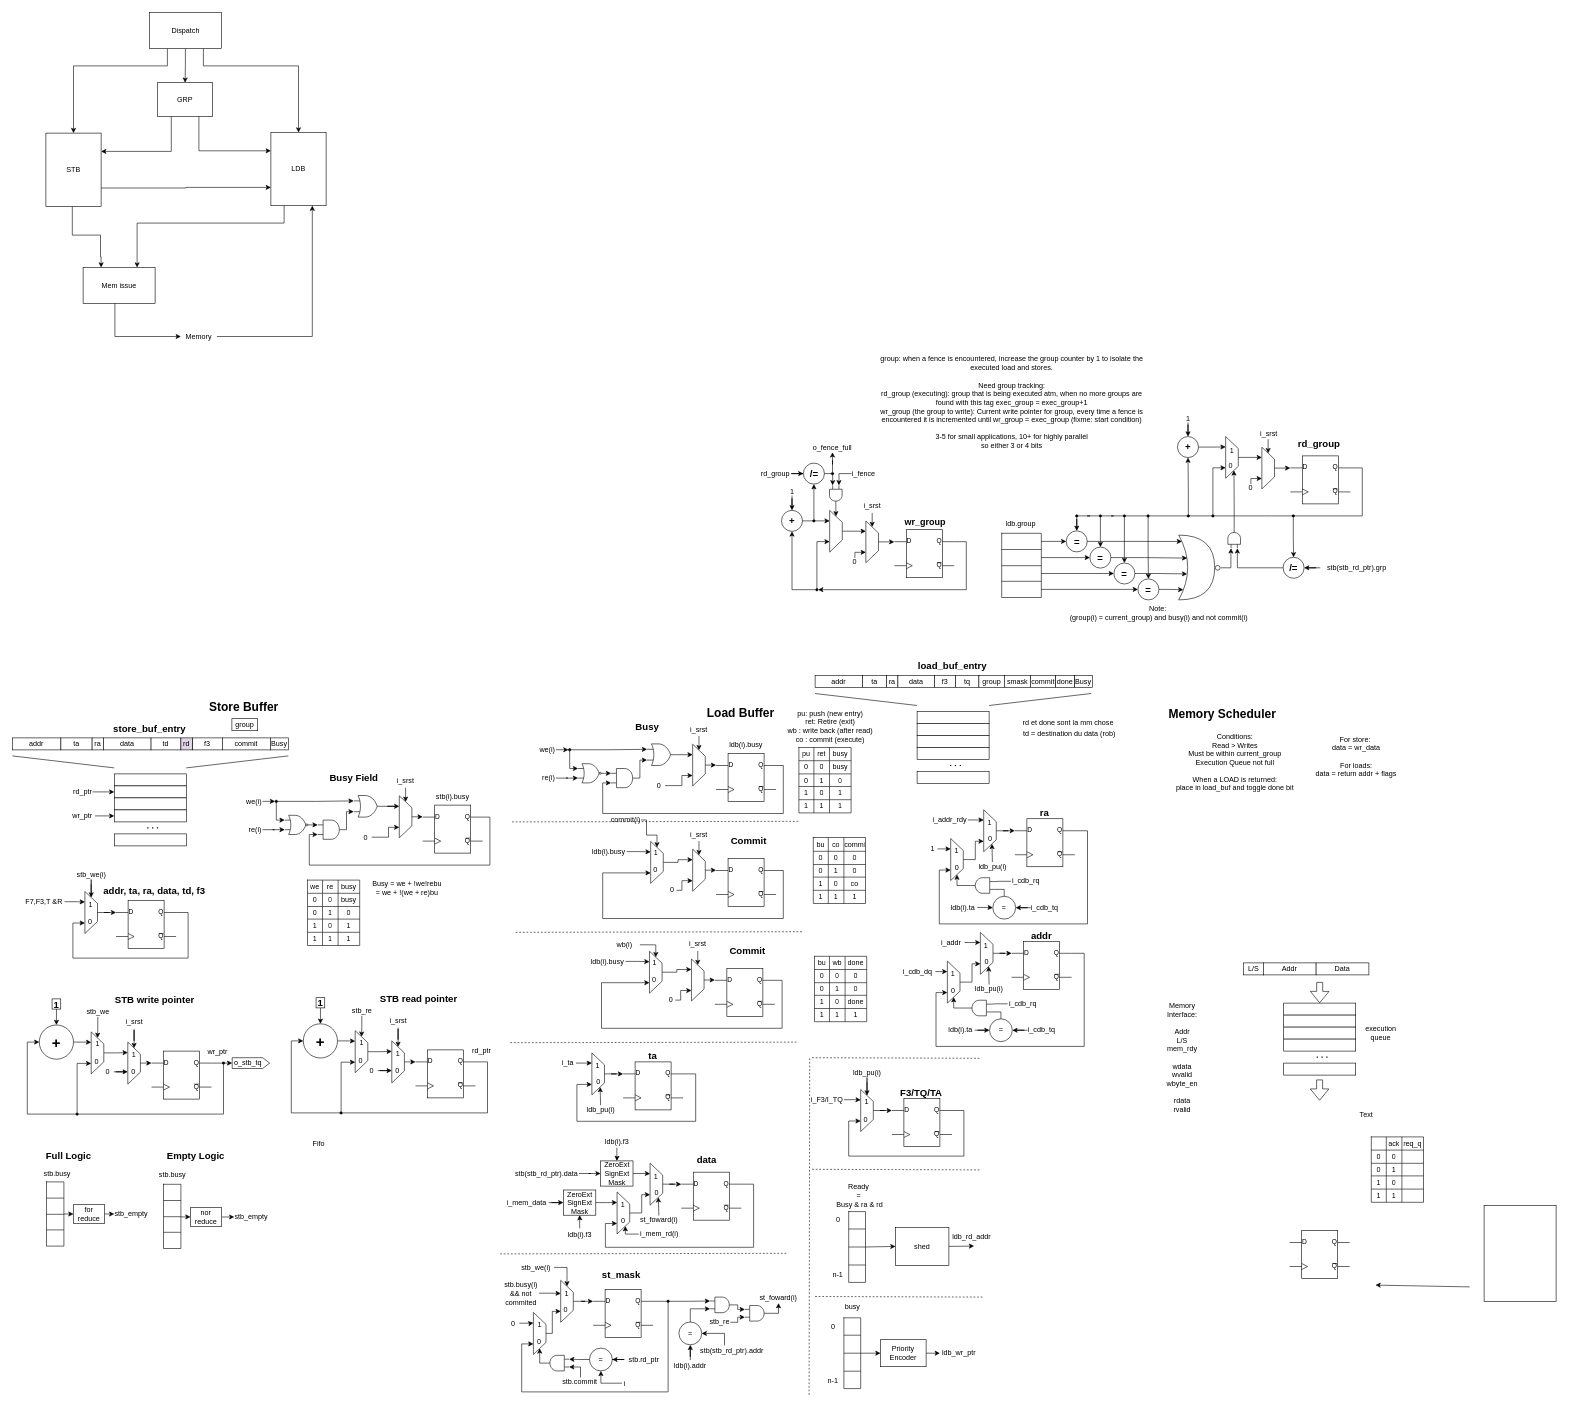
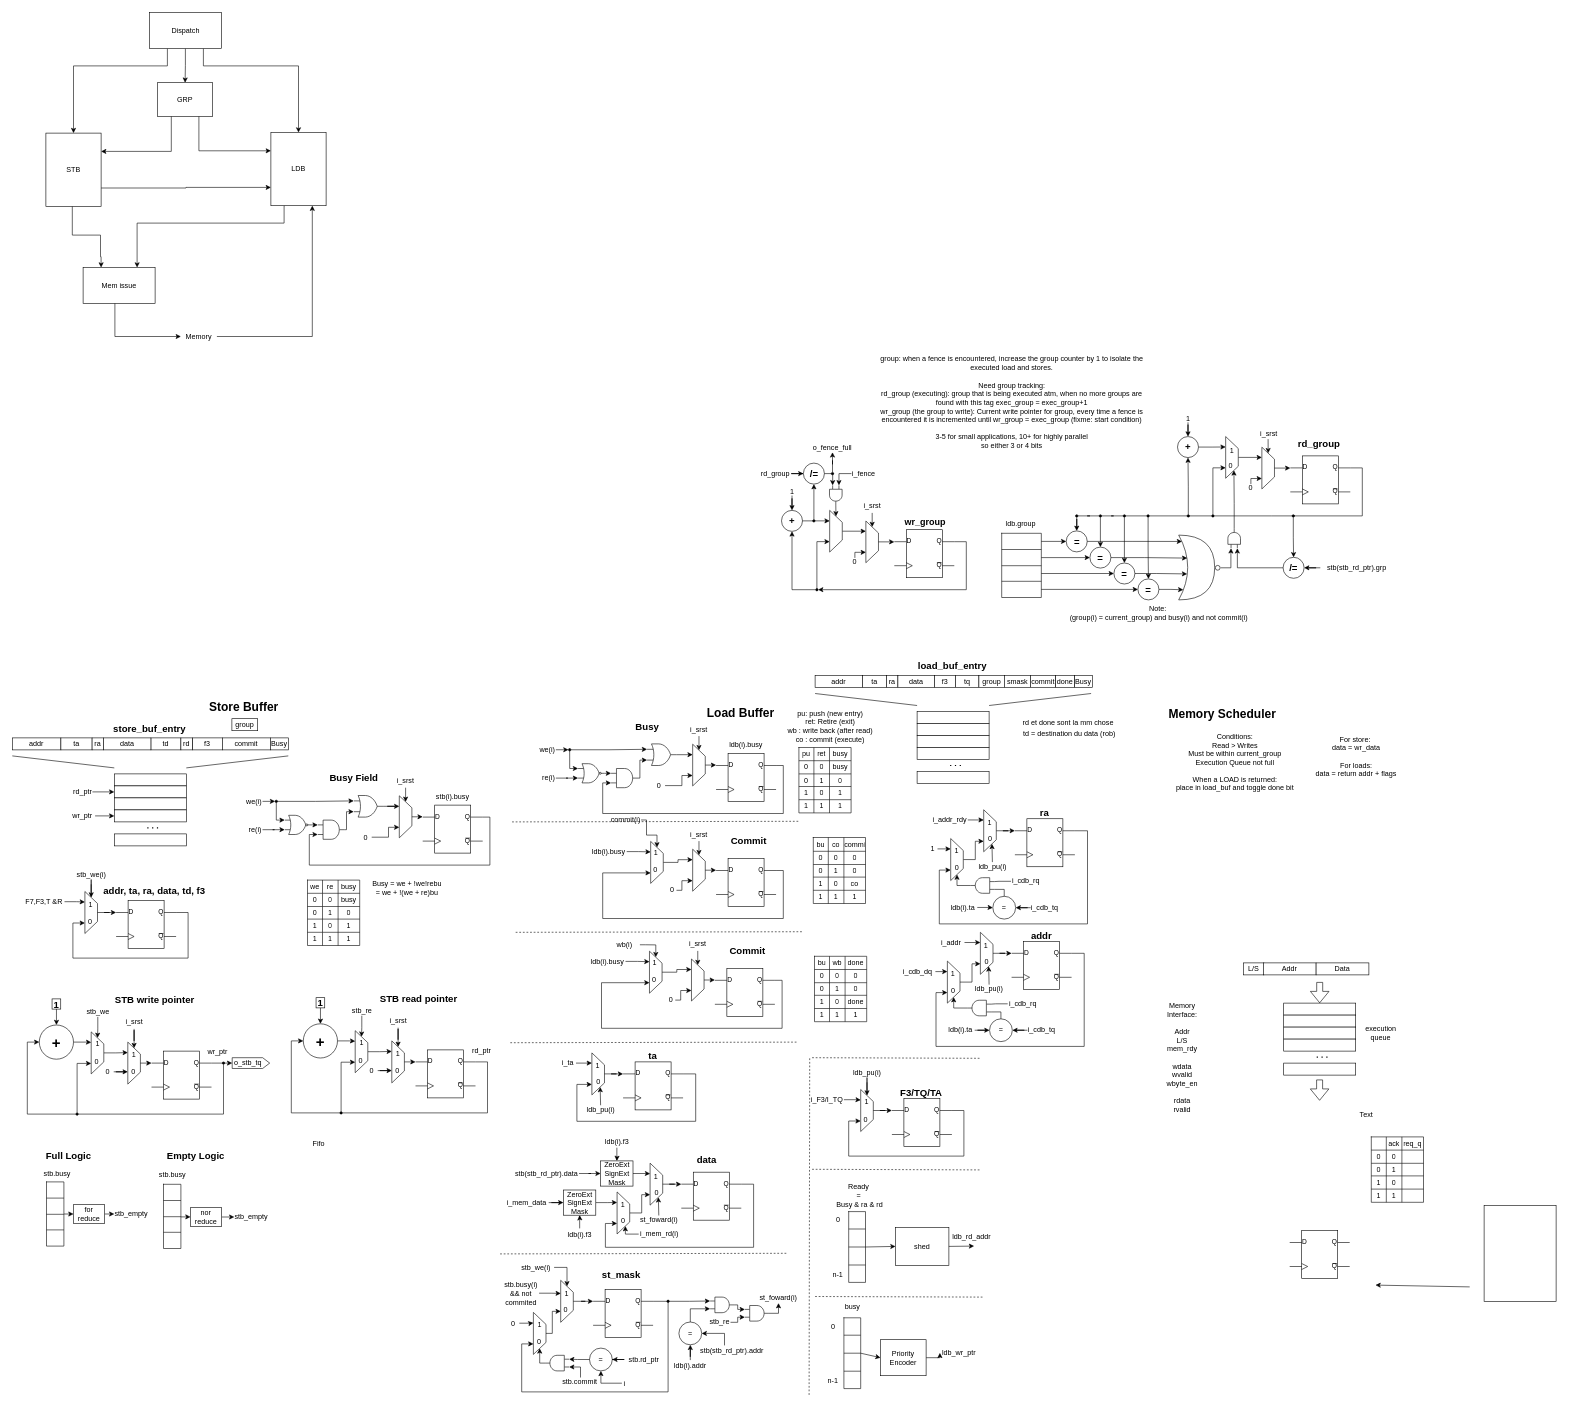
- <mxCell id="21" value="rd" style="rounded=0;whiteSpace=wrap;html=1;fillColor=#e1d5e7;" parent="1" vertex="1"><mxGeometry x="301" y="1229" width="19" height="20" as="geometry" /></mxCell>
+ <mxCell id="21" value="rd" style="rounded=0;whiteSpace=wrap;html=1;" parent="1" vertex="1"><mxGeometry x="301" y="1229" width="19" height="20" as="geometry" /></mxCell>
- <mxCell id="252" value="Priority Encoder" style="rounded=0;whiteSpace=wrap;html=1;" parent="1" vertex="1"><mxGeometry x="1467" y="2232" width="76" height="45" as="geometry" /></mxCell>
+ <mxCell id="252" value="Priority Encoder" style="rounded=0;whiteSpace=wrap;html=1;" parent="1" vertex="1"><mxGeometry x="1467" y="2232" width="76" height="60" as="geometry" /></mxCell>
